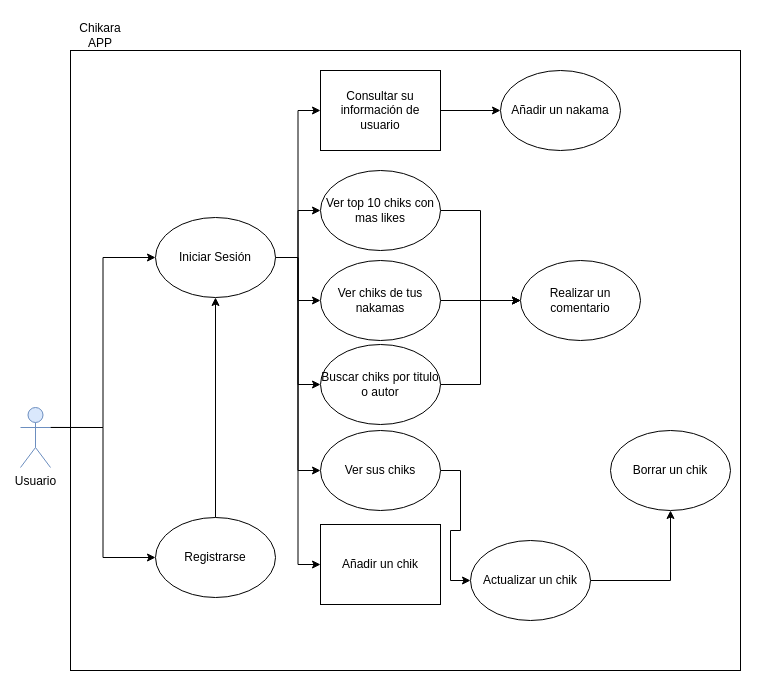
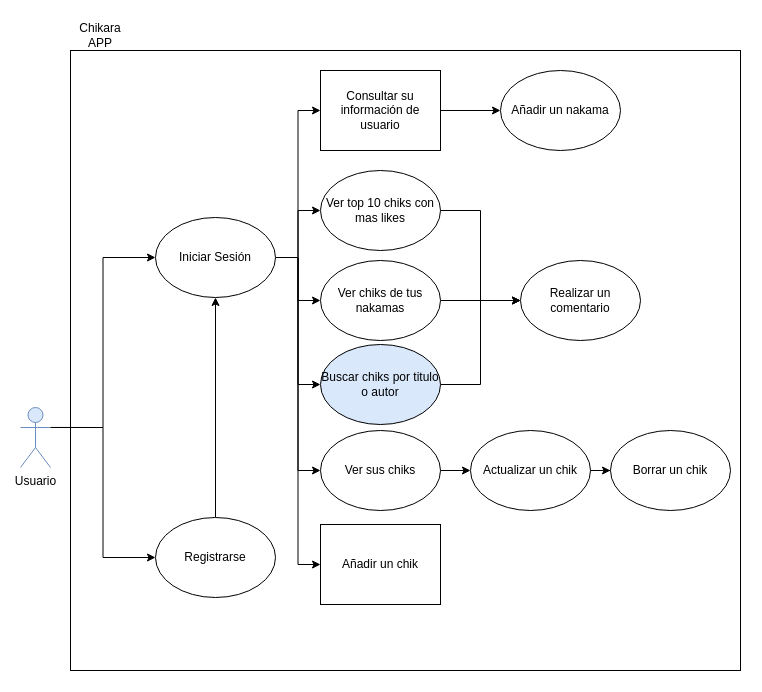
- <mxCell id="29" value="Buscar chiks por titulo o autor" style="ellipse;whiteSpace=wrap;html=1;" vertex="1" parent="1"><mxGeometry x="320" y="344" width="120" height="80" as="geometry" /></mxCell>
+ <mxCell id="29" value="Buscar chiks por titulo o autor" style="ellipse;whiteSpace=wrap;html=1;fillColor=#dae8fc;" vertex="1" parent="1"><mxGeometry x="320" y="344" width="120" height="80" as="geometry" /></mxCell>
- <mxCell id="24" value="Actualizar un chik" style="ellipse;whiteSpace=wrap;html=1;" vertex="1" parent="1"><mxGeometry x="470" y="540" width="120" height="80" as="geometry" /></mxCell>
+ <mxCell id="24" value="Actualizar un chik" style="ellipse;whiteSpace=wrap;html=1;" vertex="1" parent="1"><mxGeometry x="470" y="430" width="120" height="80" as="geometry" /></mxCell>
